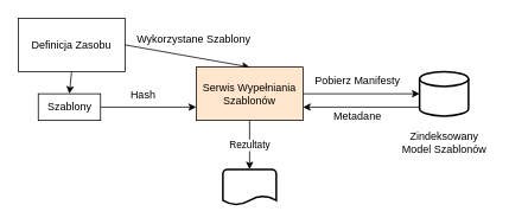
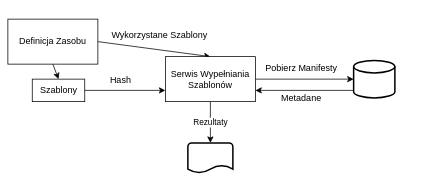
- <mxCell id="5" value="Definicja Zasobu" style="rounded=0;whiteSpace=wrap;html=1;" vertex="1" parent="1"><mxGeometry x="20" y="20" width="120" height="60" as="geometry" /></mxCell>
+ <mxCell id="5" value="Definicja Zasobu" style="rounded=0;whiteSpace=wrap;html=1;" vertex="1" parent="1"><mxGeometry x="10" y="25" width="120" height="60" as="geometry" /></mxCell>
- <mxCell id="12" value="Serwis Wypełniania Szablonów" style="rounded=0;whiteSpace=wrap;html=1;fillColor=#ffe6cc;" vertex="1" parent="1"><mxGeometry x="220" y="75" width="120" height="60" as="geometry" /></mxCell>
+ <mxCell id="12" value="Serwis Wypełniania Szablonów" style="rounded=0;whiteSpace=wrap;html=1;" vertex="1" parent="1"><mxGeometry x="220" y="75" width="120" height="60" as="geometry" /></mxCell>
- <mxCell id="8" value="Zindeksowany Model Szablonów" style="text;html=1;strokeColor=none;fillColor=none;align=center;verticalAlign=middle;whiteSpace=wrap;rounded=0;" vertex="1" parent="6"><mxGeometry y="70" width="102" height="20" as="geometry" /></mxCell>
